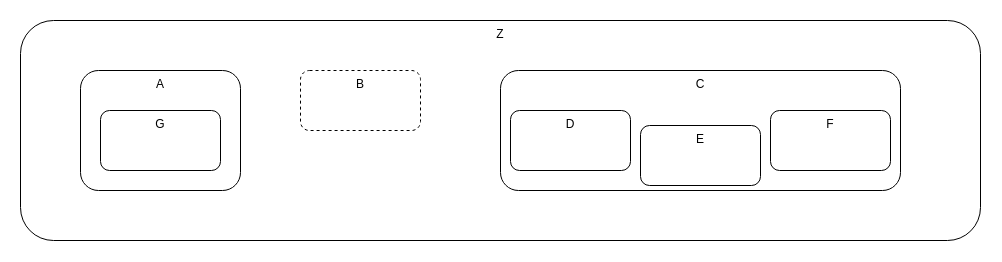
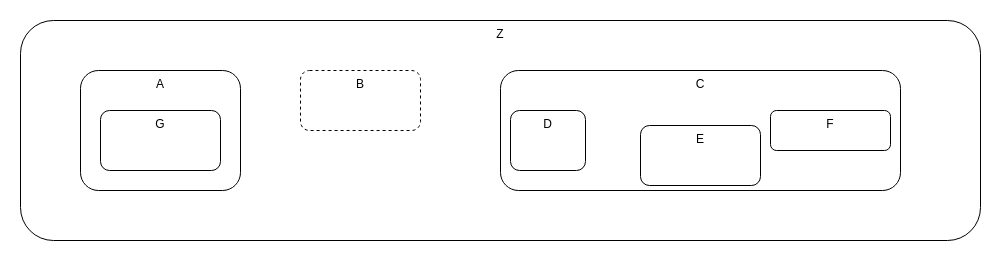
- <mxCell id="6" value="D" style="rounded=1;whiteSpace=wrap;html=1;verticalAlign=top;" parent="1" vertex="1"><mxGeometry x="510" y="110" width="120" height="60" as="geometry" /></mxCell>
+ <mxCell id="6" value="D" style="rounded=1;whiteSpace=wrap;html=1;verticalAlign=top;" parent="1" vertex="1"><mxGeometry x="510" y="110" width="75" height="60" as="geometry" /></mxCell>
- <mxCell id="8" value="F" style="rounded=1;whiteSpace=wrap;html=1;verticalAlign=top;" parent="1" vertex="1"><mxGeometry x="770" y="110" width="120" height="60" as="geometry" /></mxCell>
+ <mxCell id="8" value="F" style="rounded=1;whiteSpace=wrap;html=1;verticalAlign=top;" parent="1" vertex="1"><mxGeometry x="770" y="110" width="120" height="40" as="geometry" /></mxCell>
